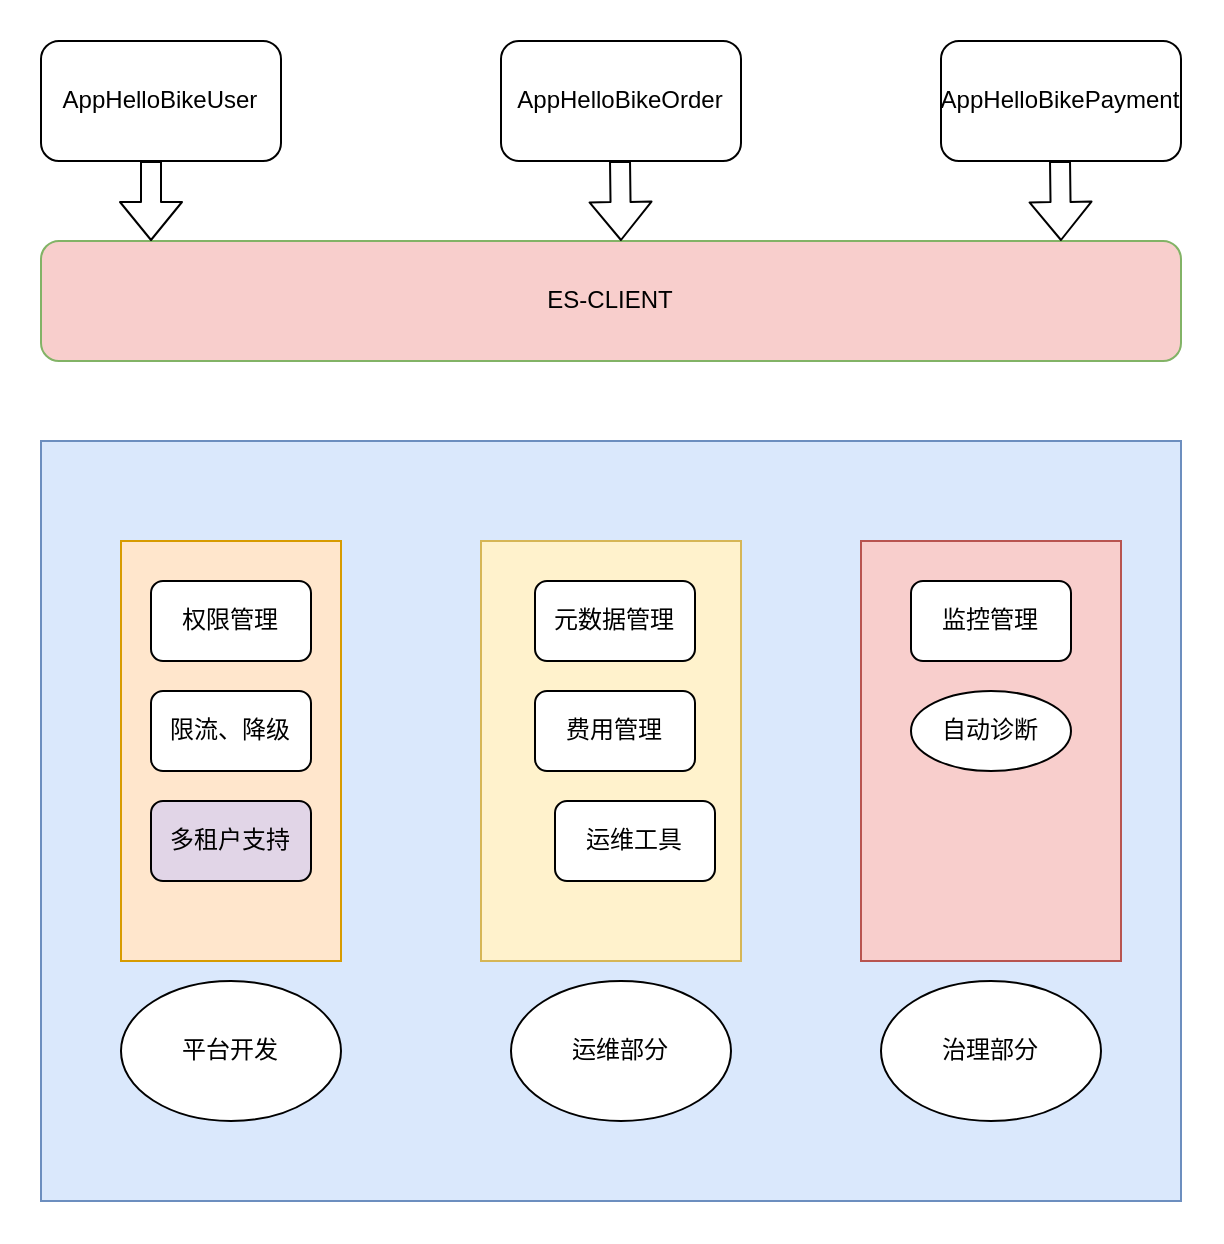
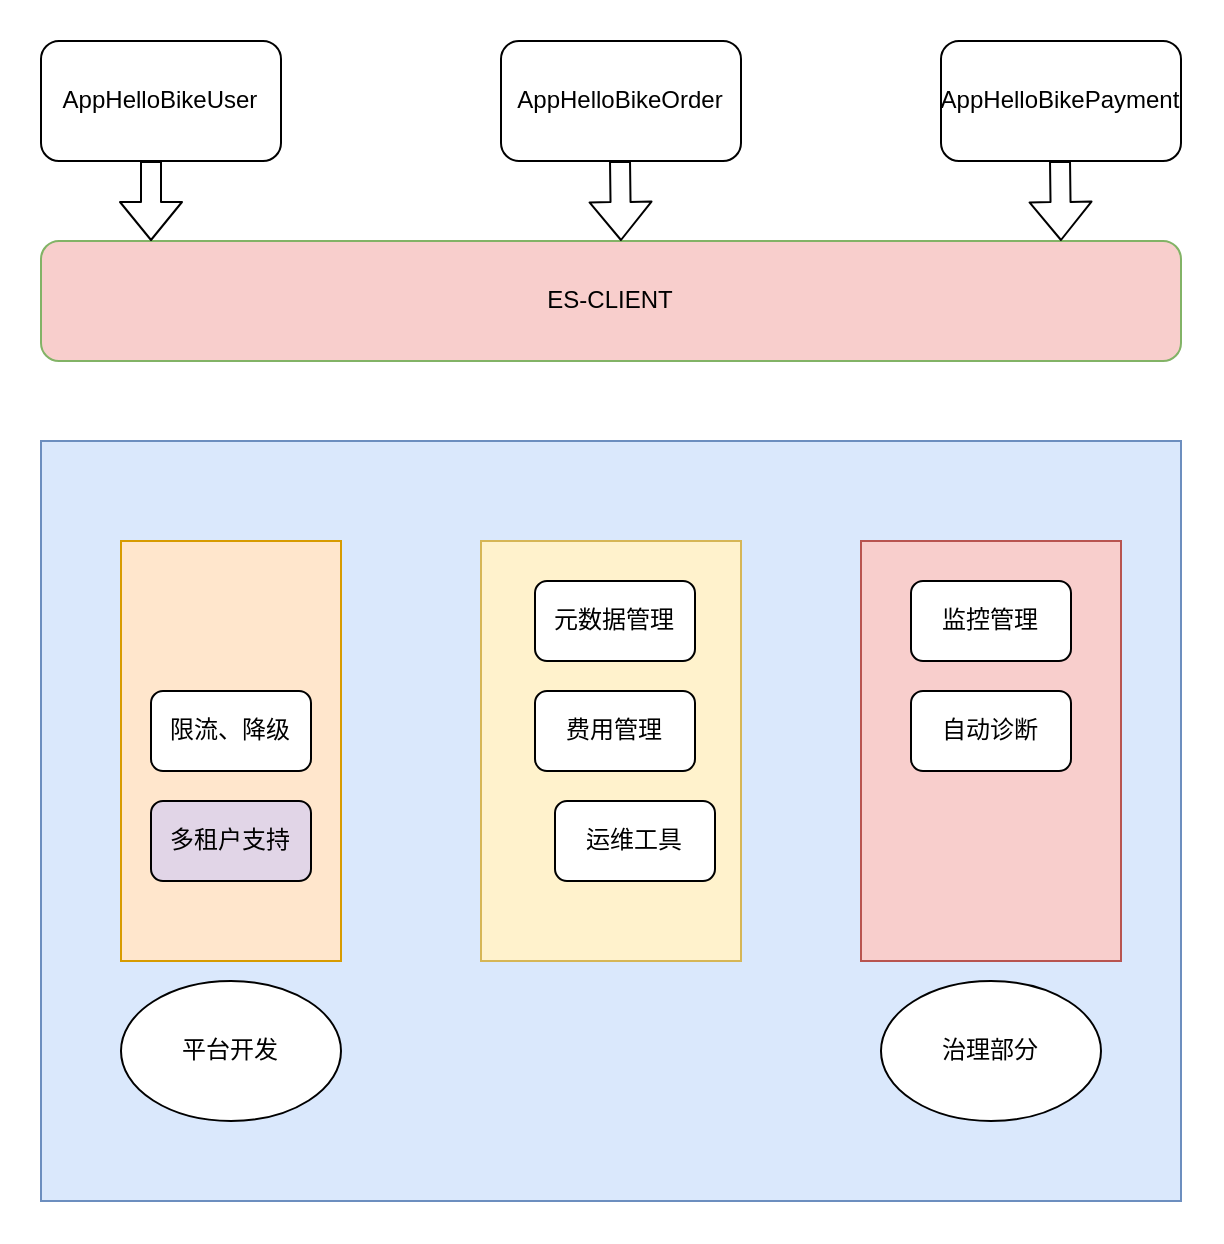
- <mxCell id="10" value="权限管理" style="rounded=1;whiteSpace=wrap;html=1;" vertex="1" parent="1"><mxGeometry x="75" y="290" width="80" height="40" as="geometry" /></mxCell>
- <mxCell id="20" value="自动诊断" style="ellipse;whiteSpace=wrap;html=1;" vertex="1" parent="1"><mxGeometry x="455" y="345" width="80" height="40" as="geometry" /></mxCell>
+ <mxCell id="20" value="自动诊断" style="rounded=1;whiteSpace=wrap;html=1;" vertex="1" parent="1"><mxGeometry x="455" y="345" width="80" height="40" as="geometry" /></mxCell>
- <mxCell id="22" value="运维部分" style="ellipse;whiteSpace=wrap;html=1;" vertex="1" parent="1"><mxGeometry x="255" y="490" width="110" height="70" as="geometry" /></mxCell>
